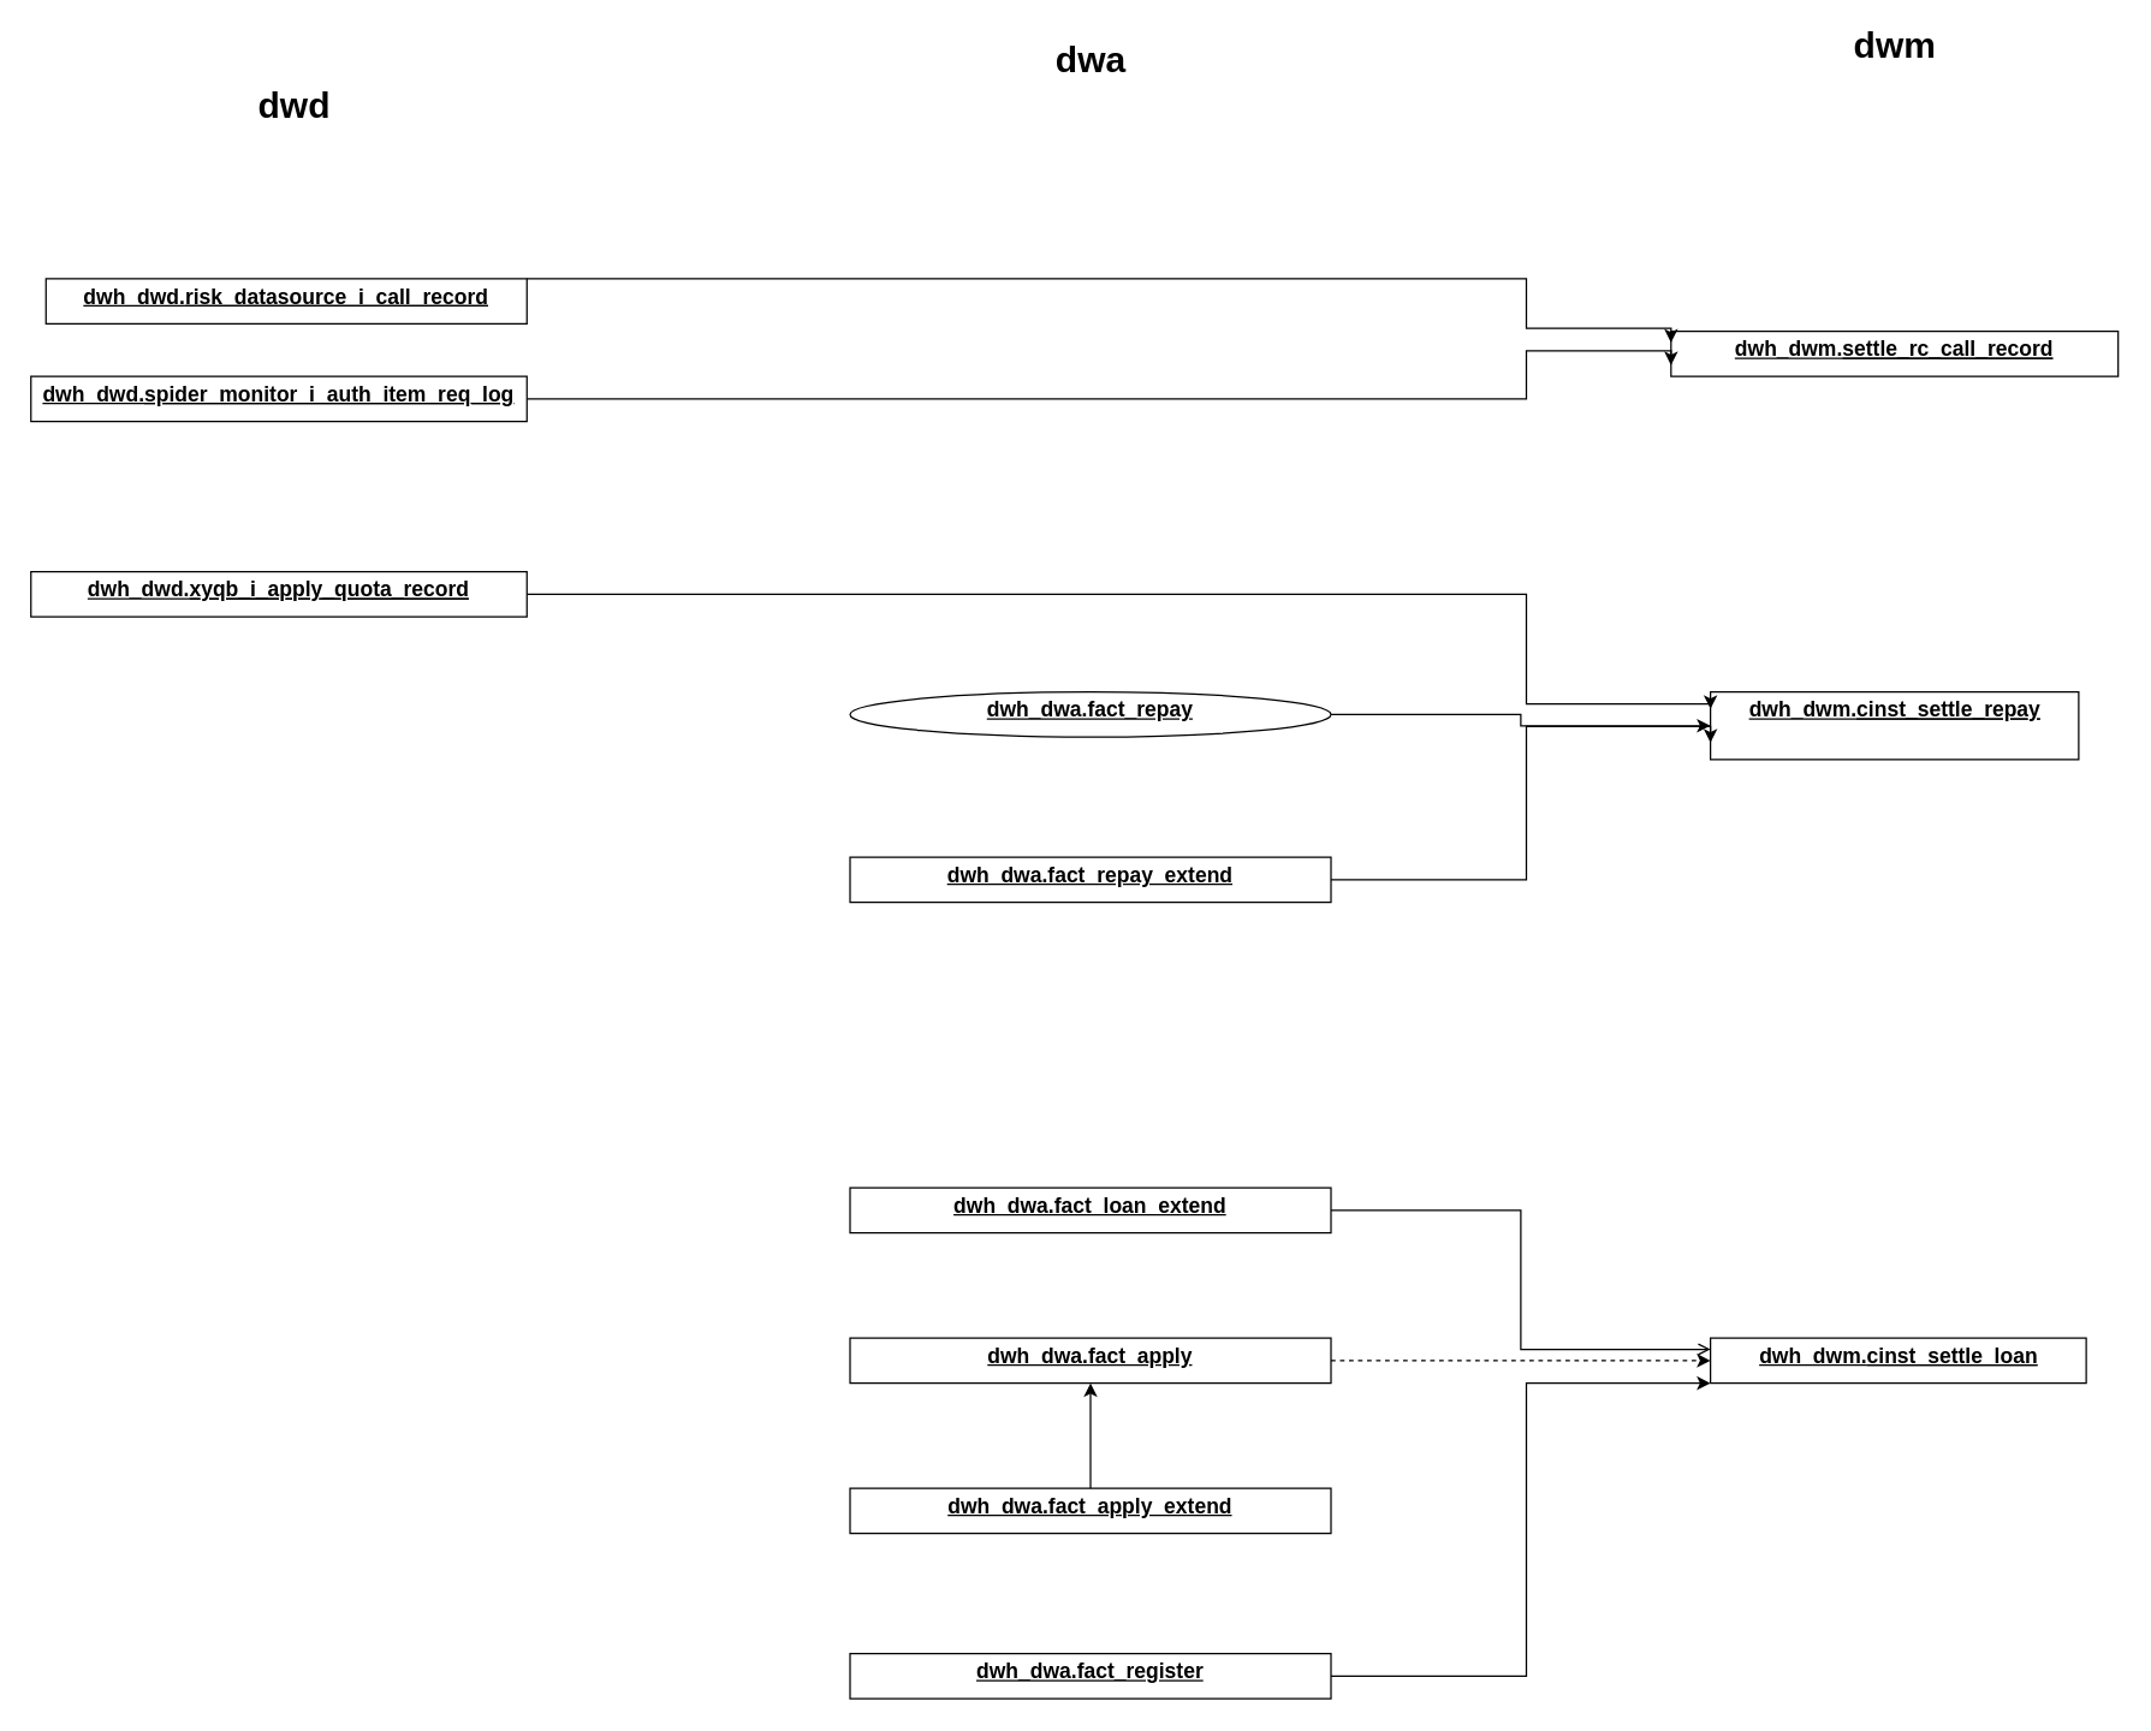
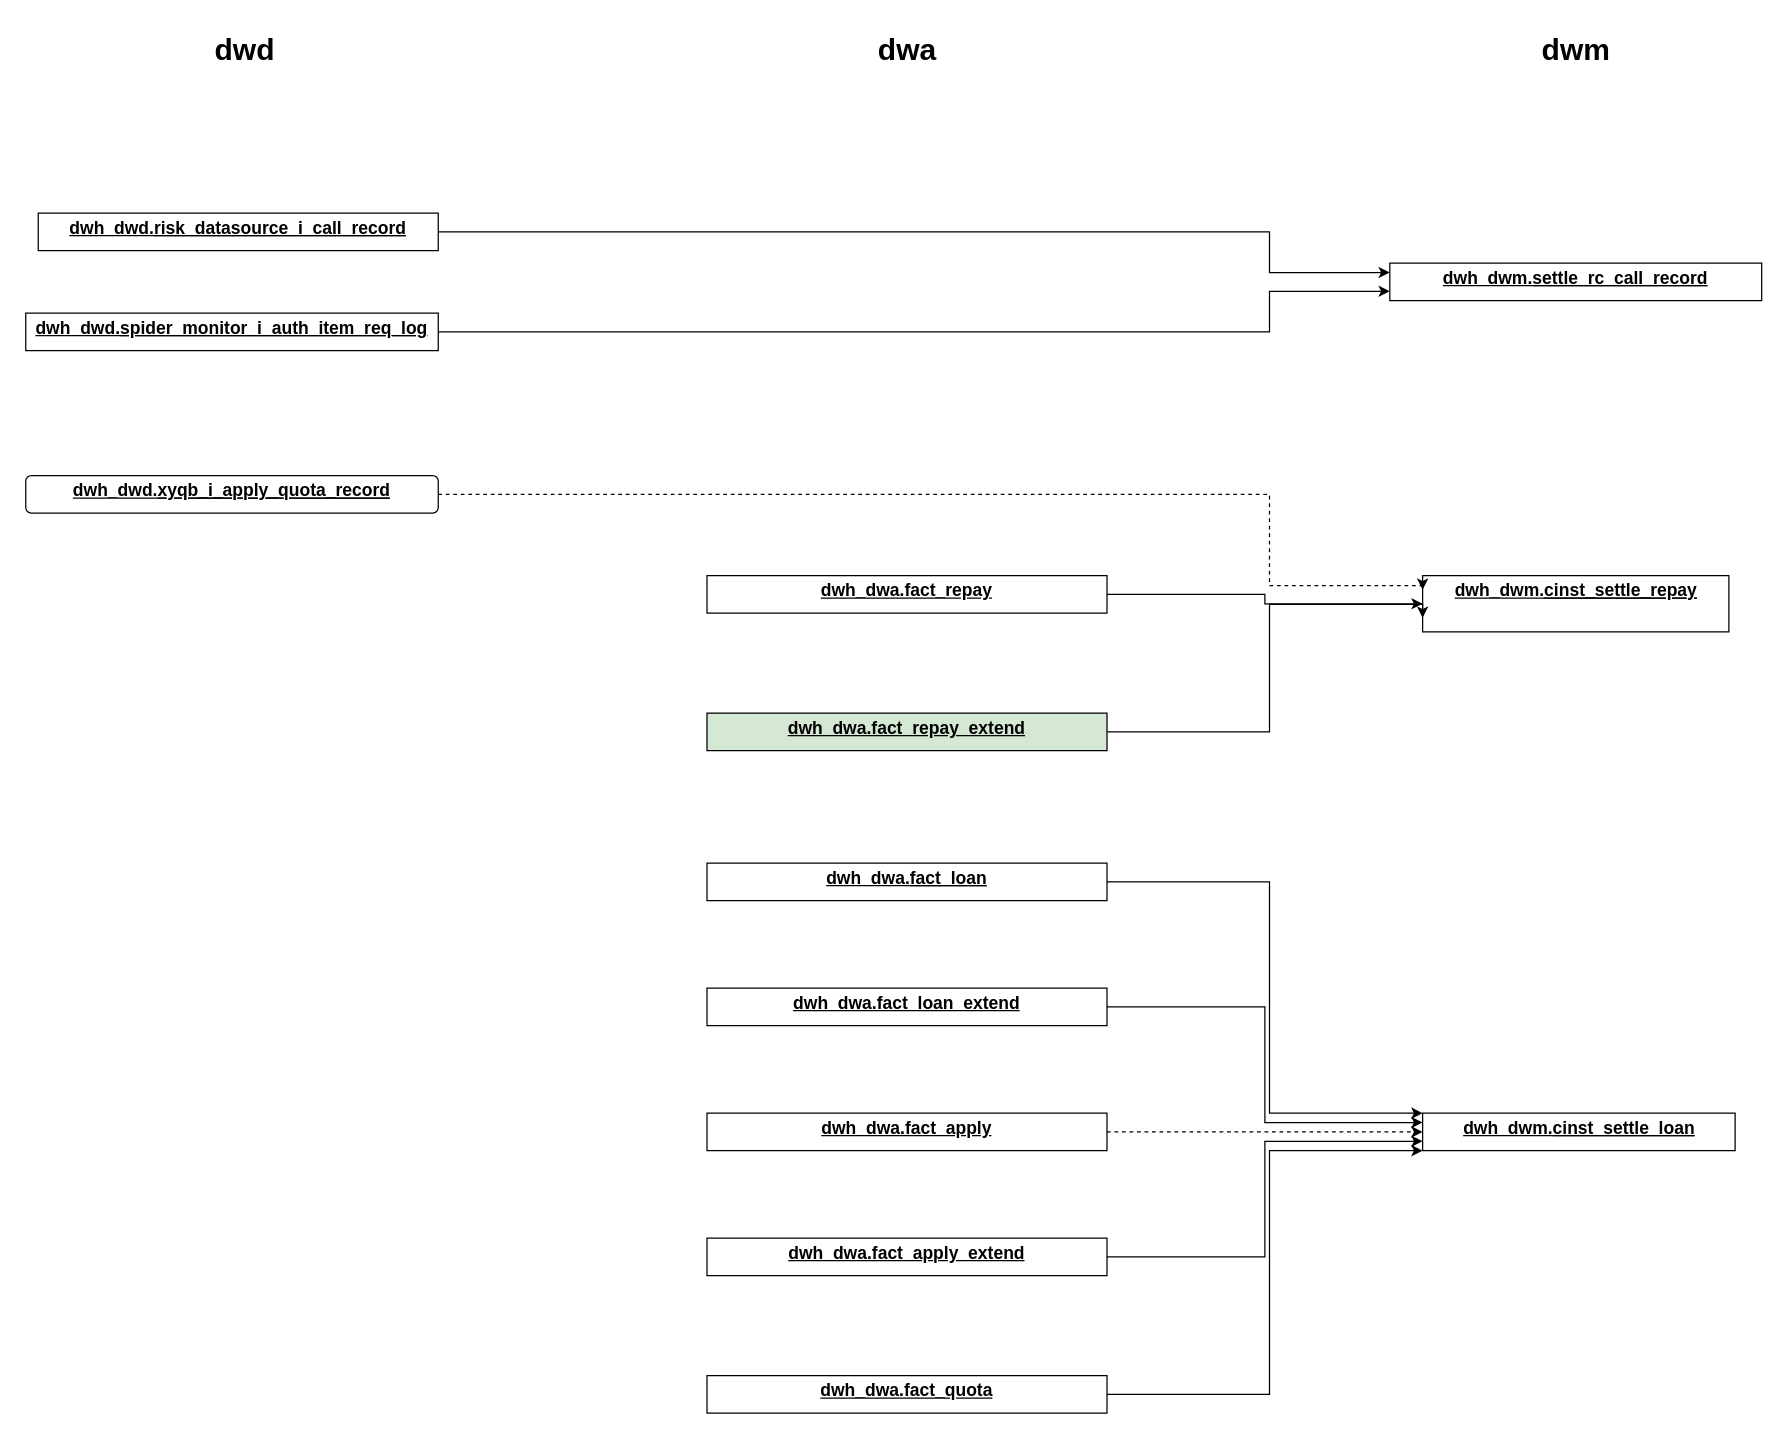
- <mxCell id="2" value="dwm" style="text;strokeColor=none;fillColor=none;html=1;fontSize=24;fontStyle=1;verticalAlign=middle;align=center;" vertex="1" parent="1"><mxGeometry x="1210" y="10" width="100" height="40" as="geometry" /></mxCell>
+ <mxCell id="2" value="dwm" style="text;strokeColor=none;fillColor=none;html=1;fontSize=24;fontStyle=1;verticalAlign=middle;align=center;" vertex="1" parent="1"><mxGeometry x="1210" y="20" width="100" height="40" as="geometry" /></mxCell>
- <mxCell id="4" value="dwd" style="text;strokeColor=none;fillColor=none;html=1;fontSize=24;fontStyle=1;verticalAlign=middle;align=center;" vertex="1" parent="1"><mxGeometry x="145" y="50" width="100" height="40" as="geometry" /></mxCell>
+ <mxCell id="4" value="dwd" style="text;strokeColor=none;fillColor=none;html=1;fontSize=24;fontStyle=1;verticalAlign=middle;align=center;" vertex="1" parent="1"><mxGeometry x="145" y="20" width="100" height="40" as="geometry" /></mxCell>
- <mxCell id="9" value="&lt;p style=&quot;margin: 0px ; margin-top: 4px ; text-align: center ; text-decoration: underline&quot;&gt;&lt;b&gt;&lt;font style=&quot;font-size: 14px&quot;&gt;dwh_dwd.&lt;/font&gt;&lt;/b&gt;&lt;b style=&quot;font-size: 14px&quot;&gt;&lt;u&gt;risk_datasource_i_call_record&lt;/u&gt;&lt;/b&gt;&lt;/p&gt;&lt;p style=&quot;margin: 0px ; margin-top: 4px ; text-align: center ; text-decoration: underline&quot;&gt;&lt;b&gt;&lt;br&gt;&lt;/b&gt;&lt;/p&gt;" style="verticalAlign=top;align=left;overflow=fill;fontSize=12;fontFamily=Helvetica;html=1;rounded=0;shadow=0;comic=0;labelBackgroundColor=none;strokeWidth=1" vertex="1" parent="1"><mxGeometry x="30" y="185" width="320" height="30" as="geometry" /></mxCell>
+ <mxCell id="9" value="&lt;p style=&quot;margin: 0px ; margin-top: 4px ; text-align: center ; text-decoration: underline&quot;&gt;&lt;b&gt;&lt;font style=&quot;font-size: 14px&quot;&gt;dwh_dwd.&lt;/font&gt;&lt;/b&gt;&lt;b style=&quot;font-size: 14px&quot;&gt;&lt;u&gt;risk_datasource_i_call_record&lt;/u&gt;&lt;/b&gt;&lt;/p&gt;&lt;p style=&quot;margin: 0px ; margin-top: 4px ; text-align: center ; text-decoration: underline&quot;&gt;&lt;b&gt;&lt;br&gt;&lt;/b&gt;&lt;/p&gt;" style="verticalAlign=top;align=left;overflow=fill;fontSize=12;fontFamily=Helvetica;html=1;rounded=0;shadow=0;comic=0;labelBackgroundColor=none;strokeWidth=1" vertex="1" parent="1"><mxGeometry x="30" y="170" width="320" height="30" as="geometry" /></mxCell>
- <mxCell id="7" value="&lt;p style=&quot;margin: 0px ; margin-top: 4px ; text-align: center ; text-decoration: underline&quot;&gt;&lt;b&gt;&lt;font style=&quot;font-size: 14px&quot;&gt;dwh_dwm.&lt;/font&gt;&lt;/b&gt;&lt;b style=&quot;font-size: 14px&quot;&gt;&lt;u&gt;settle_rc_call_record&lt;/u&gt;&lt;/b&gt;&lt;/p&gt;" style="verticalAlign=top;align=left;overflow=fill;fontSize=12;fontFamily=Helvetica;html=1;rounded=0;shadow=0;comic=0;labelBackgroundColor=none;strokeWidth=1" vertex="1" parent="1"><mxGeometry x="1111.25" y="220" width="297.5" height="30" as="geometry" /></mxCell>
+ <mxCell id="7" value="&lt;p style=&quot;margin: 0px ; margin-top: 4px ; text-align: center ; text-decoration: underline&quot;&gt;&lt;b&gt;&lt;font style=&quot;font-size: 14px&quot;&gt;dwh_dwm.&lt;/font&gt;&lt;/b&gt;&lt;b style=&quot;font-size: 14px&quot;&gt;&lt;u&gt;settle_rc_call_record&lt;/u&gt;&lt;/b&gt;&lt;/p&gt;" style="verticalAlign=top;align=left;overflow=fill;fontSize=12;fontFamily=Helvetica;html=1;rounded=0;shadow=0;comic=0;labelBackgroundColor=none;strokeWidth=1" vertex="1" parent="1"><mxGeometry x="1111.25" y="210" width="297.5" height="30" as="geometry" /></mxCell>
- <mxCell id="27" value="&lt;p style=&quot;margin: 0px ; margin-top: 4px ; text-align: center ; text-decoration: underline&quot;&gt;&lt;b&gt;&lt;font style=&quot;font-size: 14px&quot;&gt;dwh_dwd.&lt;/font&gt;&lt;/b&gt;&lt;b style=&quot;font-size: 14px&quot;&gt;&lt;u&gt;xyqb_i_apply_quota_record&lt;/u&gt;&lt;/b&gt;&lt;/p&gt;" style="verticalAlign=top;align=left;overflow=fill;fontSize=12;fontFamily=Helvetica;html=1;rounded=0;shadow=0;comic=0;labelBackgroundColor=none;strokeWidth=1" vertex="1" parent="1"><mxGeometry x="20" y="380" width="330" height="30" as="geometry" /></mxCell>
+ <mxCell id="27" value="&lt;p style=&quot;margin: 0px ; margin-top: 4px ; text-align: center ; text-decoration: underline&quot;&gt;&lt;b&gt;&lt;font style=&quot;font-size: 14px&quot;&gt;dwh_dwd.&lt;/font&gt;&lt;/b&gt;&lt;b style=&quot;font-size: 14px&quot;&gt;&lt;u&gt;xyqb_i_apply_quota_record&lt;/u&gt;&lt;/b&gt;&lt;/p&gt;" style="verticalAlign=top;align=left;overflow=fill;fontSize=12;fontFamily=Helvetica;html=1;shadow=0;comic=0;labelBackgroundColor=none;strokeWidth=1;rounded=1;" vertex="1" parent="1"><mxGeometry x="20" y="380" width="330" height="30" as="geometry" /></mxCell>
- <mxCell id="26" style="edgeStyle=orthogonalEdgeStyle;rounded=0;orthogonalLoop=1;jettySize=auto;html=1;entryX=0;entryY=0.25;entryDx=0;entryDy=0;" edge="1" parent="1" source="27" target="6"><mxGeometry relative="1" as="geometry"><Array as="points"><mxPoint x="1015" y="395" /><mxPoint x="1015" y="468" /></Array></mxGeometry></mxCell>
+ <mxCell id="26" style="edgeStyle=orthogonalEdgeStyle;rounded=0;orthogonalLoop=1;jettySize=auto;html=1;entryX=0;entryY=0.25;entryDx=0;entryDy=0;dashed=1;" edge="1" parent="1" source="27" target="6"><mxGeometry relative="1" as="geometry"><Array as="points"><mxPoint x="1015" y="395" /><mxPoint x="1015" y="468" /></Array></mxGeometry></mxCell>
- <mxCell id="17" value="&lt;p style=&quot;margin: 4px 0px 0px ; text-align: center&quot;&gt;&lt;span style=&quot;font-size: 14px&quot;&gt;&lt;b&gt;&lt;u&gt;dwh_dwa.fact_repay&lt;/u&gt;&lt;/b&gt;&lt;/span&gt;&lt;br&gt;&lt;/p&gt;" style="ellipse;verticalAlign=top;align=left;overflow=fill;fontSize=12;fontFamily=Helvetica;html=1;shadow=0;comic=0;labelBackgroundColor=none;strokeWidth=1;" vertex="1" parent="1"><mxGeometry x="565" y="460" width="320" height="30" as="geometry" /></mxCell>
+ <mxCell id="17" value="&lt;p style=&quot;margin: 4px 0px 0px ; text-align: center&quot;&gt;&lt;span style=&quot;font-size: 14px&quot;&gt;&lt;b&gt;&lt;u&gt;dwh_dwa.fact_repay&lt;/u&gt;&lt;/b&gt;&lt;/span&gt;&lt;br&gt;&lt;/p&gt;" style="verticalAlign=top;align=left;overflow=fill;fontSize=12;fontFamily=Helvetica;html=1;rounded=0;shadow=0;comic=0;labelBackgroundColor=none;strokeWidth=1" vertex="1" parent="1"><mxGeometry x="565" y="460" width="320" height="30" as="geometry" /></mxCell>
- <mxCell id="19" value="&lt;p style=&quot;margin: 4px 0px 0px ; text-align: center&quot;&gt;&lt;span style=&quot;font-size: 14px&quot;&gt;&lt;b&gt;&lt;u&gt;dwh_dwa.fact_repay_extend&lt;/u&gt;&lt;/b&gt;&lt;/span&gt;&lt;br&gt;&lt;/p&gt;" style="verticalAlign=top;align=left;overflow=fill;fontSize=12;fontFamily=Helvetica;html=1;rounded=0;shadow=0;comic=0;labelBackgroundColor=none;strokeWidth=1" vertex="1" parent="1"><mxGeometry x="565" y="570" width="320" height="30" as="geometry" /></mxCell>
+ <mxCell id="19" value="&lt;p style=&quot;margin: 4px 0px 0px ; text-align: center&quot;&gt;&lt;span style=&quot;font-size: 14px&quot;&gt;&lt;b&gt;&lt;u&gt;dwh_dwa.fact_repay_extend&lt;/u&gt;&lt;/b&gt;&lt;/span&gt;&lt;br&gt;&lt;/p&gt;" style="verticalAlign=top;align=left;overflow=fill;fontSize=12;fontFamily=Helvetica;html=1;rounded=0;shadow=0;comic=0;labelBackgroundColor=none;strokeWidth=1;fillColor=#d5e8d4;" vertex="1" parent="1"><mxGeometry x="565" y="570" width="320" height="30" as="geometry" /></mxCell>
+ <mxCell id="13" value="&lt;p style=&quot;margin: 0px ; margin-top: 4px ; text-align: center ; text-decoration: underline&quot;&gt;&lt;b&gt;&lt;font style=&quot;font-size: 14px&quot;&gt;dwh_dwa.&lt;/font&gt;&lt;/b&gt;&lt;b style=&quot;font-size: 14px&quot;&gt;&lt;u&gt;fact_loan&lt;/u&gt;&lt;/b&gt;&lt;/p&gt;&lt;p style=&quot;margin: 0px ; margin-top: 4px ; text-align: center ; text-decoration: underline&quot;&gt;&lt;b&gt;&lt;br&gt;&lt;/b&gt;&lt;/p&gt;" style="verticalAlign=top;align=left;overflow=fill;fontSize=12;fontFamily=Helvetica;html=1;rounded=0;shadow=0;comic=0;labelBackgroundColor=none;strokeWidth=1" vertex="1" parent="1"><mxGeometry x="565" y="690" width="320" height="30" as="geometry" /></mxCell>
+ <mxCell id="12" style="edgeStyle=orthogonalEdgeStyle;rounded=0;orthogonalLoop=1;jettySize=auto;html=1;entryX=0;entryY=0;entryDx=0;entryDy=0;" edge="1" parent="1" source="13" target="5"><mxGeometry relative="1" as="geometry"><Array as="points"><mxPoint x="1015" y="705" /><mxPoint x="1015" y="890" /></Array></mxGeometry></mxCell>
- <mxCell id="14" style="edgeStyle=orthogonalEdgeStyle;rounded=0;orthogonalLoop=1;jettySize=auto;html=1;entryX=0;entryY=0.25;entryDx=0;entryDy=0;endArrow=open;" edge="1" parent="1" source="15" target="5"><mxGeometry relative="1" as="geometry" /></mxCell>
+ <mxCell id="14" style="edgeStyle=orthogonalEdgeStyle;rounded=0;orthogonalLoop=1;jettySize=auto;html=1;entryX=0;entryY=0.25;entryDx=0;entryDy=0;" edge="1" parent="1" source="15" target="5"><mxGeometry relative="1" as="geometry" /></mxCell>
- <mxCell id="22" style="edgeStyle=orthogonalEdgeStyle;rounded=0;orthogonalLoop=1;jettySize=auto;html=1;" edge="1" parent="1" source="23" target="21"><mxGeometry relative="1" as="geometry" /></mxCell>
+ <mxCell id="22" style="edgeStyle=orthogonalEdgeStyle;rounded=0;orthogonalLoop=1;jettySize=auto;html=1;entryX=0;entryY=0.75;entryDx=0;entryDy=0;" edge="1" parent="1" source="23" target="5"><mxGeometry relative="1" as="geometry" /></mxCell>
- <mxCell id="25" value="&lt;p style=&quot;margin: 4px 0px 0px ; text-align: center&quot;&gt;&lt;span style=&quot;font-size: 14px&quot;&gt;&lt;b&gt;&lt;u&gt;dwh_dwa.fact_register&lt;/u&gt;&lt;/b&gt;&lt;/span&gt;&lt;br&gt;&lt;/p&gt;" style="verticalAlign=top;align=left;overflow=fill;fontSize=12;fontFamily=Helvetica;html=1;rounded=0;shadow=0;comic=0;labelBackgroundColor=none;strokeWidth=1" vertex="1" parent="1"><mxGeometry x="565" y="1100" width="320" height="30" as="geometry" /></mxCell>
+ <mxCell id="25" value="&lt;p style=&quot;margin: 4px 0px 0px ; text-align: center&quot;&gt;&lt;span style=&quot;font-size: 14px&quot;&gt;&lt;b&gt;&lt;u&gt;dwh_dwa.fact_quota&lt;/u&gt;&lt;/b&gt;&lt;/span&gt;&lt;br&gt;&lt;/p&gt;" style="verticalAlign=top;align=left;overflow=fill;fontSize=12;fontFamily=Helvetica;html=1;rounded=0;shadow=0;comic=0;labelBackgroundColor=none;strokeWidth=1" vertex="1" parent="1"><mxGeometry x="565" y="1100" width="320" height="30" as="geometry" /></mxCell>
